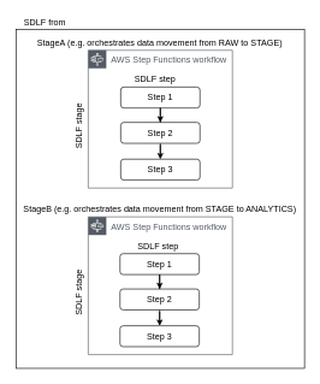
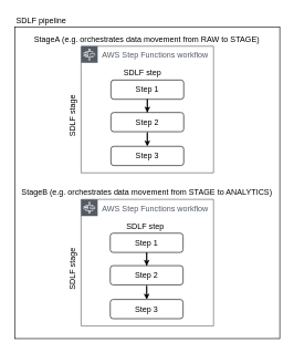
- <mxCell id="3" value="SDLF from" style="text;html=1;strokeColor=none;fillColor=none;align=center;verticalAlign=middle;whiteSpace=wrap;rounded=0;" vertex="1" parent="1"><mxGeometry x="22" y="20" width="80" height="20" as="geometry" /></mxCell>
+ <mxCell id="3" value="SDLF pipeline" style="text;html=1;strokeColor=none;fillColor=none;align=center;verticalAlign=middle;whiteSpace=wrap;rounded=0;" vertex="1" parent="1"><mxGeometry x="22" y="20" width="80" height="20" as="geometry" /></mxCell>
